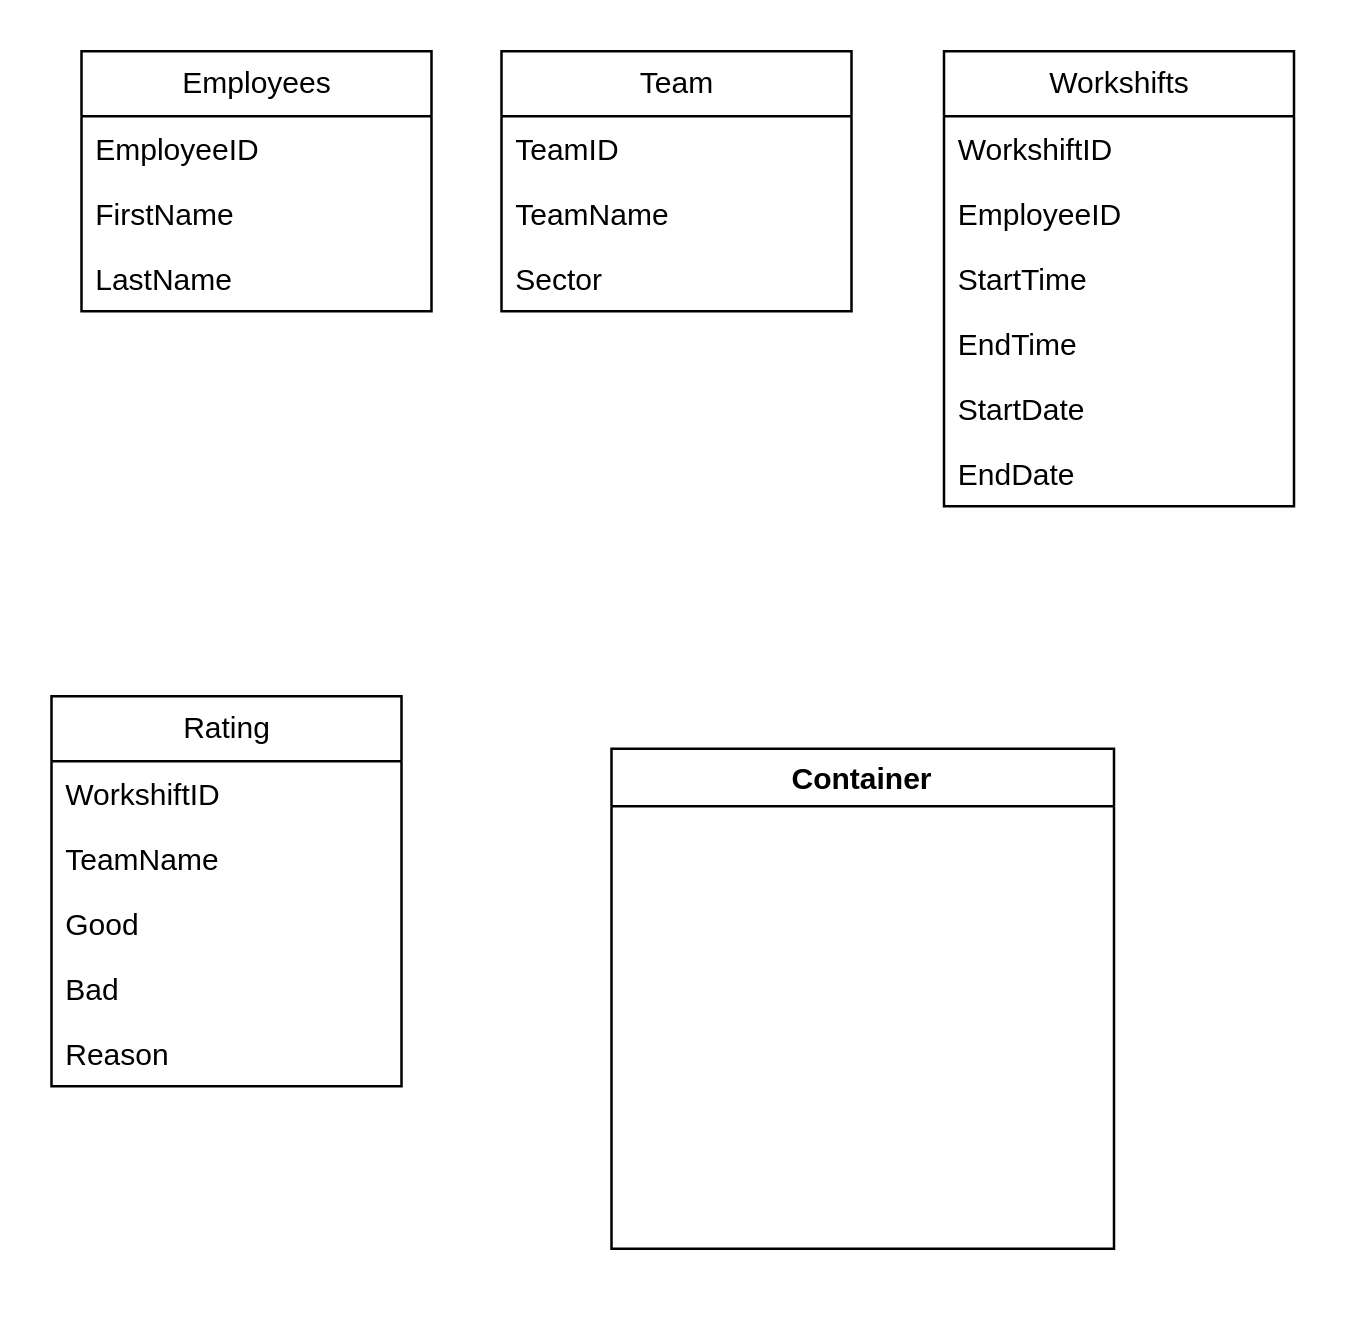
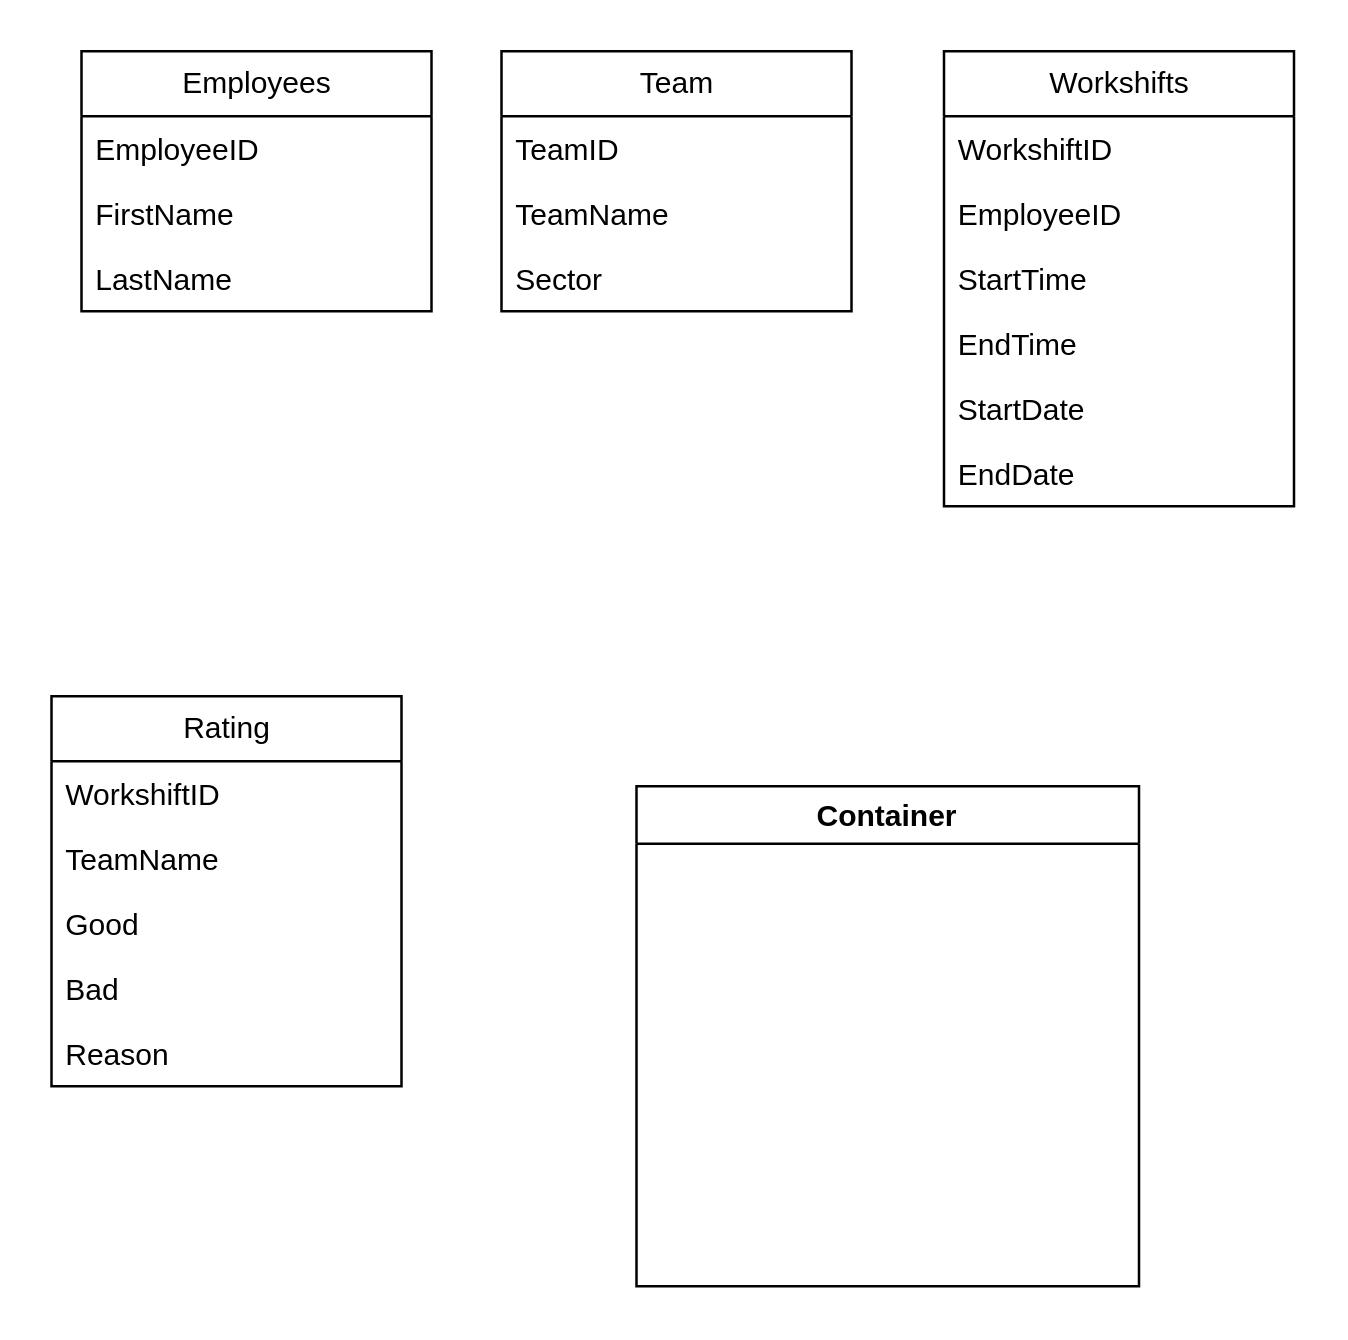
- <mxCell id="23" value="Container" style="swimlane;" vertex="1" parent="1"><mxGeometry x="244" y="299" width="201" height="200" as="geometry" /></mxCell>
+ <mxCell id="23" value="Container" style="swimlane;" vertex="1" parent="1"><mxGeometry x="254" y="314" width="201" height="200" as="geometry" /></mxCell>
